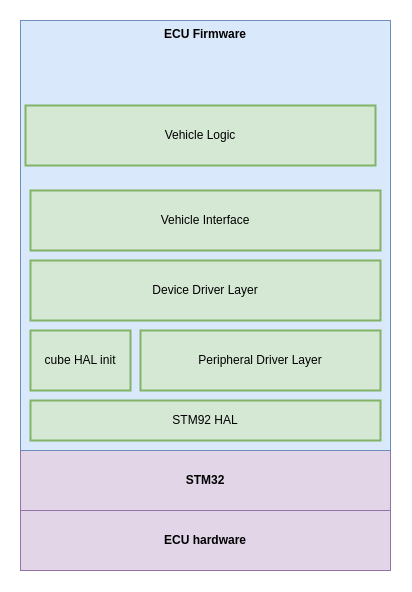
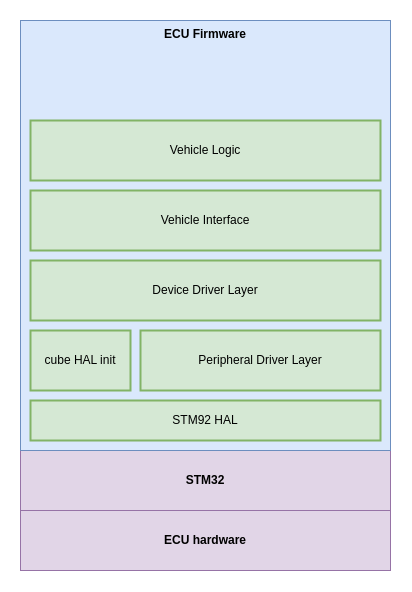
- <mxCell id="10" value="Vehicle Logic" style="rounded=0;whiteSpace=wrap;html=1;fillColor=#d5e8d4;strokeColor=#82b366;strokeWidth=2;" parent="1" vertex="1"><mxGeometry x="25" y="105" width="350" height="60" as="geometry" /></mxCell>
+ <mxCell id="10" value="Vehicle Logic" style="rounded=0;whiteSpace=wrap;html=1;fillColor=#d5e8d4;strokeColor=#82b366;strokeWidth=2;" parent="1" vertex="1"><mxGeometry x="30" y="120" width="350" height="60" as="geometry" /></mxCell>
